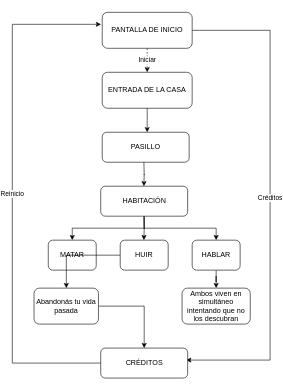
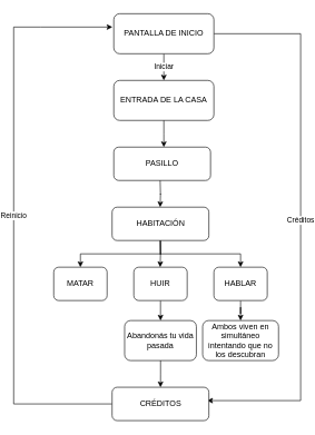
- <mxCell id="2" value="Iniciar" style="edgeStyle=orthogonalEdgeStyle;rounded=0;orthogonalLoop=1;jettySize=auto;html=1;dashed=1;" edge="1" parent="1" source="4" target="5"><mxGeometry relative="1" as="geometry" /></mxCell>
+ <mxCell id="2" value="Iniciar" style="edgeStyle=orthogonalEdgeStyle;rounded=0;orthogonalLoop=1;jettySize=auto;html=1;" edge="1" parent="1" source="4" target="5"><mxGeometry relative="1" as="geometry" /></mxCell>
- <mxCell id="19" value="Abandonás tu vida pasada" style="rounded=1;whiteSpace=wrap;html=1;fontSize=12;glass=0;strokeWidth=1;shadow=0;" vertex="1" parent="1"><mxGeometry x="56.25" y="480" width="107.5" height="60" as="geometry" /></mxCell>
+ <mxCell id="19" value="Abandonás tu vida pasada" style="rounded=1;whiteSpace=wrap;html=1;fontSize=12;glass=0;strokeWidth=1;shadow=0;" vertex="1" parent="1"><mxGeometry x="186.25" y="480" width="107.5" height="60" as="geometry" /></mxCell>
